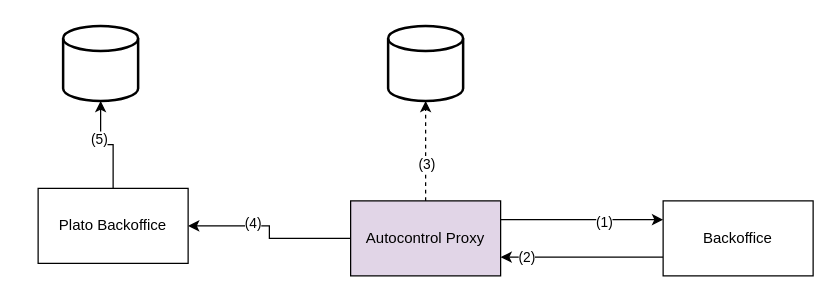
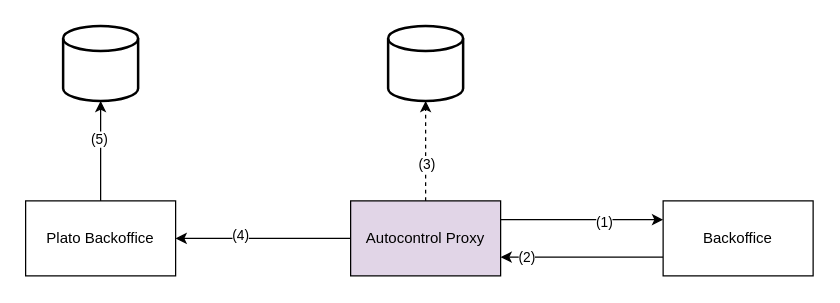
- <mxCell id="4" value="Plato Backoffice" style="rounded=0;whiteSpace=wrap;html=1;" vertex="1" parent="1"><mxGeometry x="30" y="150" width="120" height="60" as="geometry" /></mxCell>
+ <mxCell id="4" value="Plato Backoffice" style="rounded=0;whiteSpace=wrap;html=1;" vertex="1" parent="1"><mxGeometry x="20" y="160" width="120" height="60" as="geometry" /></mxCell>
